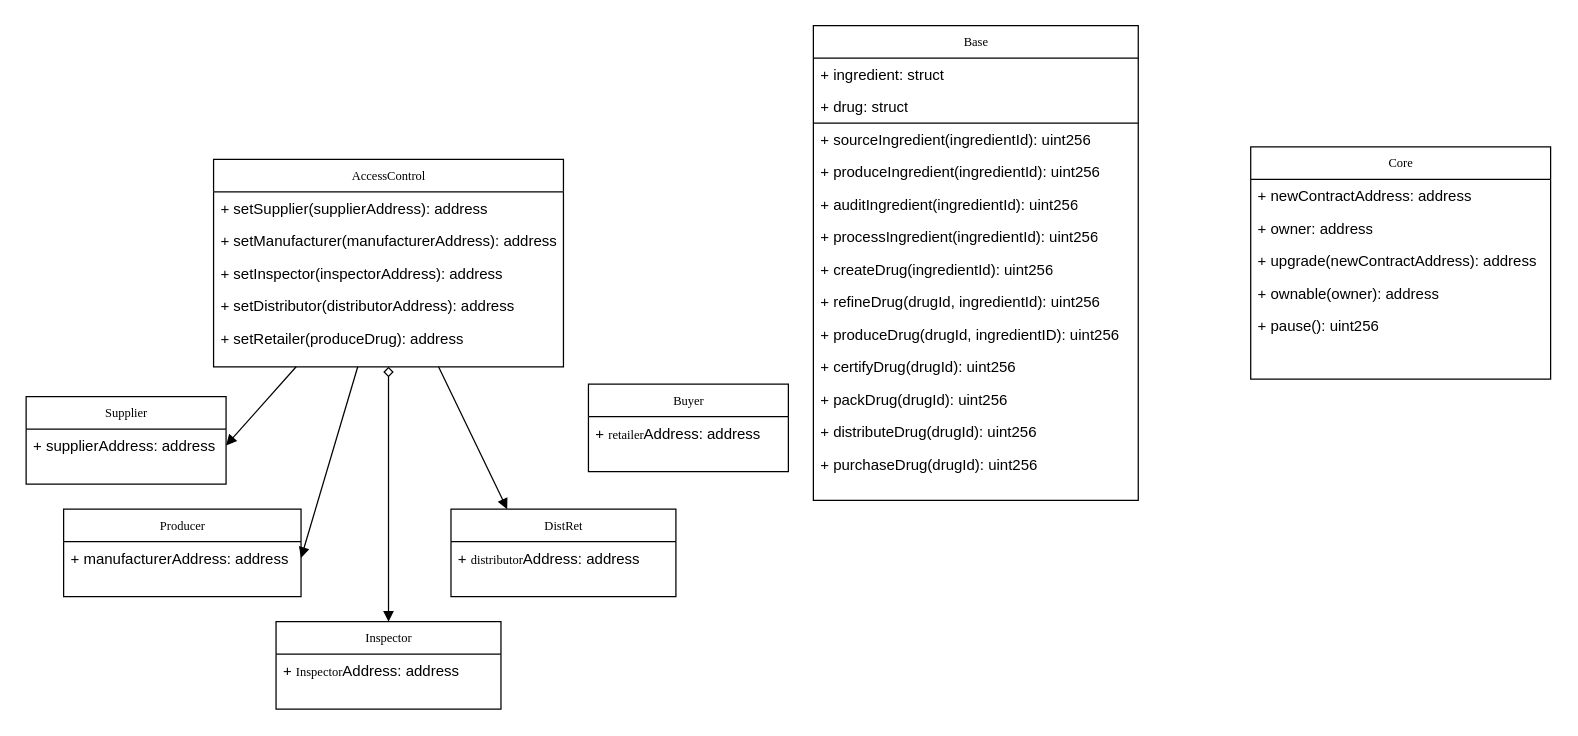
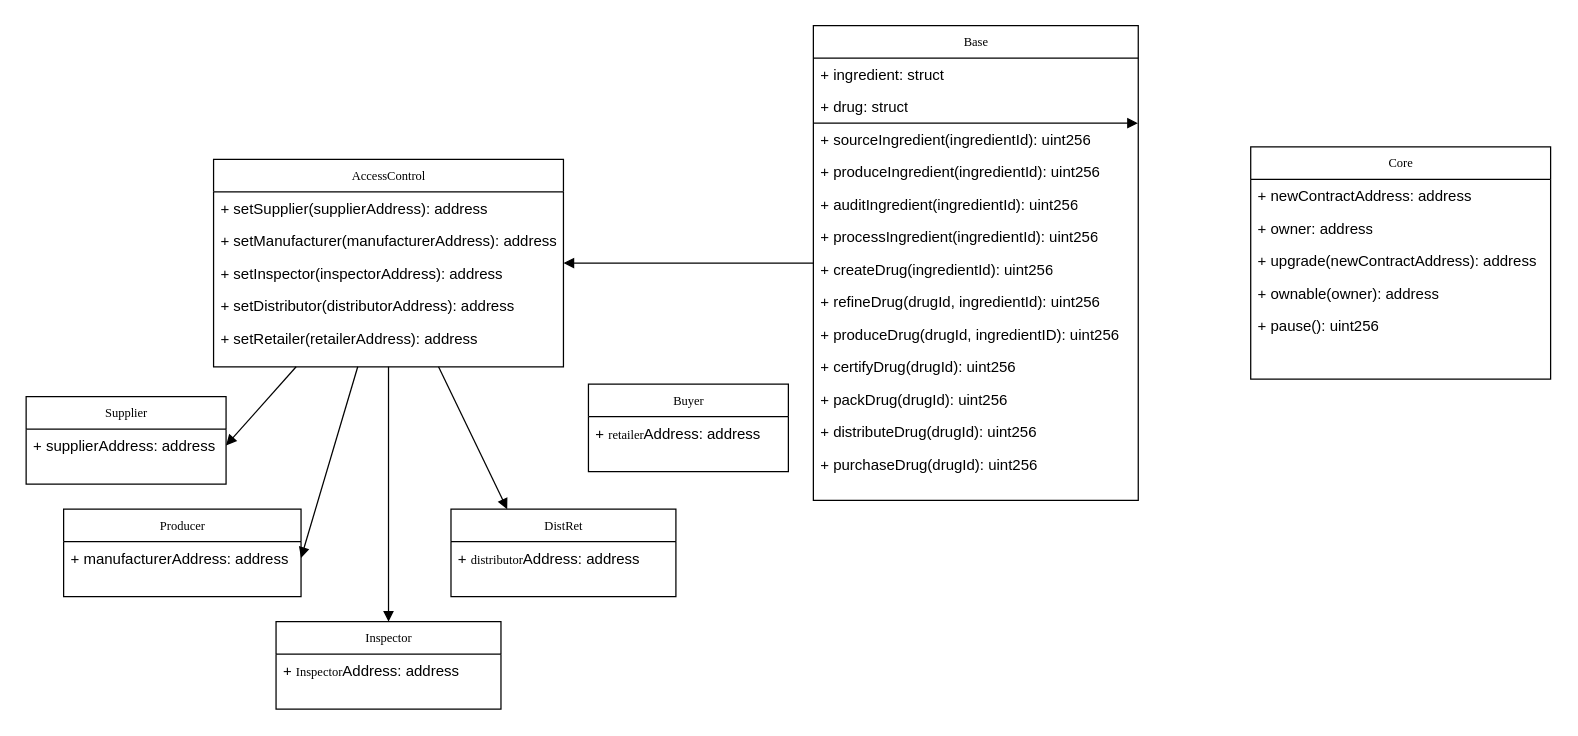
- <mxCell id="28" value="" style="endArrow=none;html=1;exitX=0.002;exitY=0.001;exitDx=0;exitDy=0;exitPerimeter=0;entryX=0.999;entryY=1.003;entryDx=0;entryDy=0;entryPerimeter=0;" parent="22" source="25" target="24" edge="1"><mxGeometry width="50" height="50" relative="1" as="geometry"><mxPoint x="180" y="200" as="sourcePoint" /><mxPoint x="241" y="91" as="targetPoint" /></mxGeometry></mxCell>
+ <mxCell id="28" value="" style="endArrow=block;html=1;exitX=0.002;exitY=0.001;exitDx=0;exitDy=0;exitPerimeter=0;entryX=0.999;entryY=1.003;entryDx=0;entryDy=0;entryPerimeter=0;" parent="22" source="25" target="24" edge="1"><mxGeometry width="50" height="50" relative="1" as="geometry"><mxPoint x="180" y="200" as="sourcePoint" /><mxPoint x="241" y="91" as="targetPoint" /></mxGeometry></mxCell>
+ <mxCell id="37" style="edgeStyle=none;rounded=0;orthogonalLoop=1;jettySize=auto;html=1;startArrow=block;startFill=1;endArrow=none;endFill=0;" parent="1" source="2" target="22" edge="1"><mxGeometry relative="1" as="geometry" /></mxCell>
- <mxCell id="7" value="+ setRetailer(produceDrug): address" style="text;html=1;strokeColor=none;fillColor=none;align=left;verticalAlign=top;spacingLeft=4;spacingRight=4;whiteSpace=wrap;overflow=hidden;rotatable=0;points=[[0,0.5],[1,0.5]];portConstraint=eastwest;" parent="2" vertex="1"><mxGeometry y="130" width="280" height="26" as="geometry" /></mxCell>
+ <mxCell id="7" value="+ setRetailer(retailerAddress): address" style="text;html=1;strokeColor=none;fillColor=none;align=left;verticalAlign=top;spacingLeft=4;spacingRight=4;whiteSpace=wrap;overflow=hidden;rotatable=0;points=[[0,0.5],[1,0.5]];portConstraint=eastwest;" parent="2" vertex="1"><mxGeometry y="130" width="280" height="26" as="geometry" /></mxCell>
- <mxCell id="12" style="edgeStyle=none;rounded=0;orthogonalLoop=1;jettySize=auto;html=1;exitX=0.5;exitY=0;exitDx=0;exitDy=0;startArrow=block;startFill=1;endArrow=diamond;endFill=0;" parent="1" source="13" target="2" edge="1"><mxGeometry relative="1" as="geometry" /></mxCell>
+ <mxCell id="12" style="edgeStyle=none;rounded=0;orthogonalLoop=1;jettySize=auto;html=1;exitX=0.5;exitY=0;exitDx=0;exitDy=0;startArrow=block;startFill=1;endArrow=none;endFill=0;" parent="1" source="13" target="2" edge="1"><mxGeometry relative="1" as="geometry" /></mxCell>
